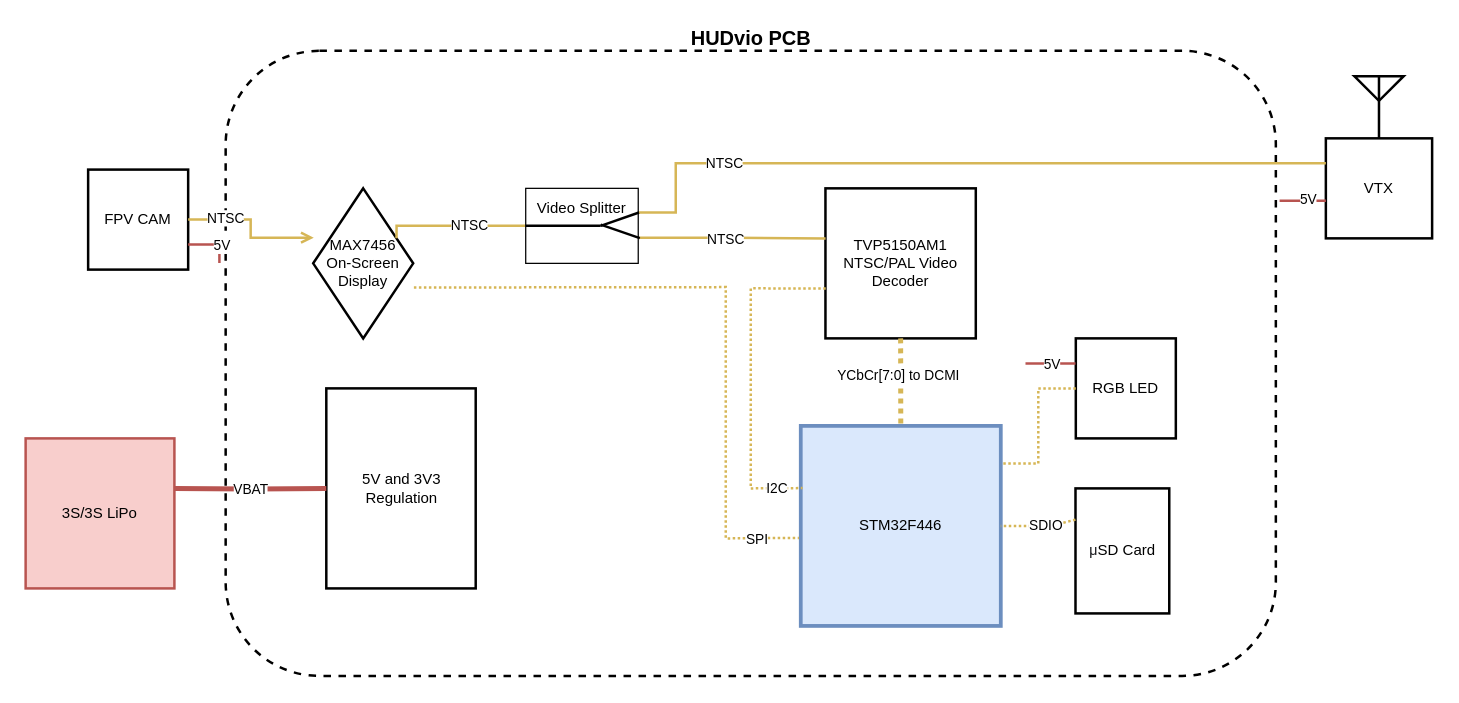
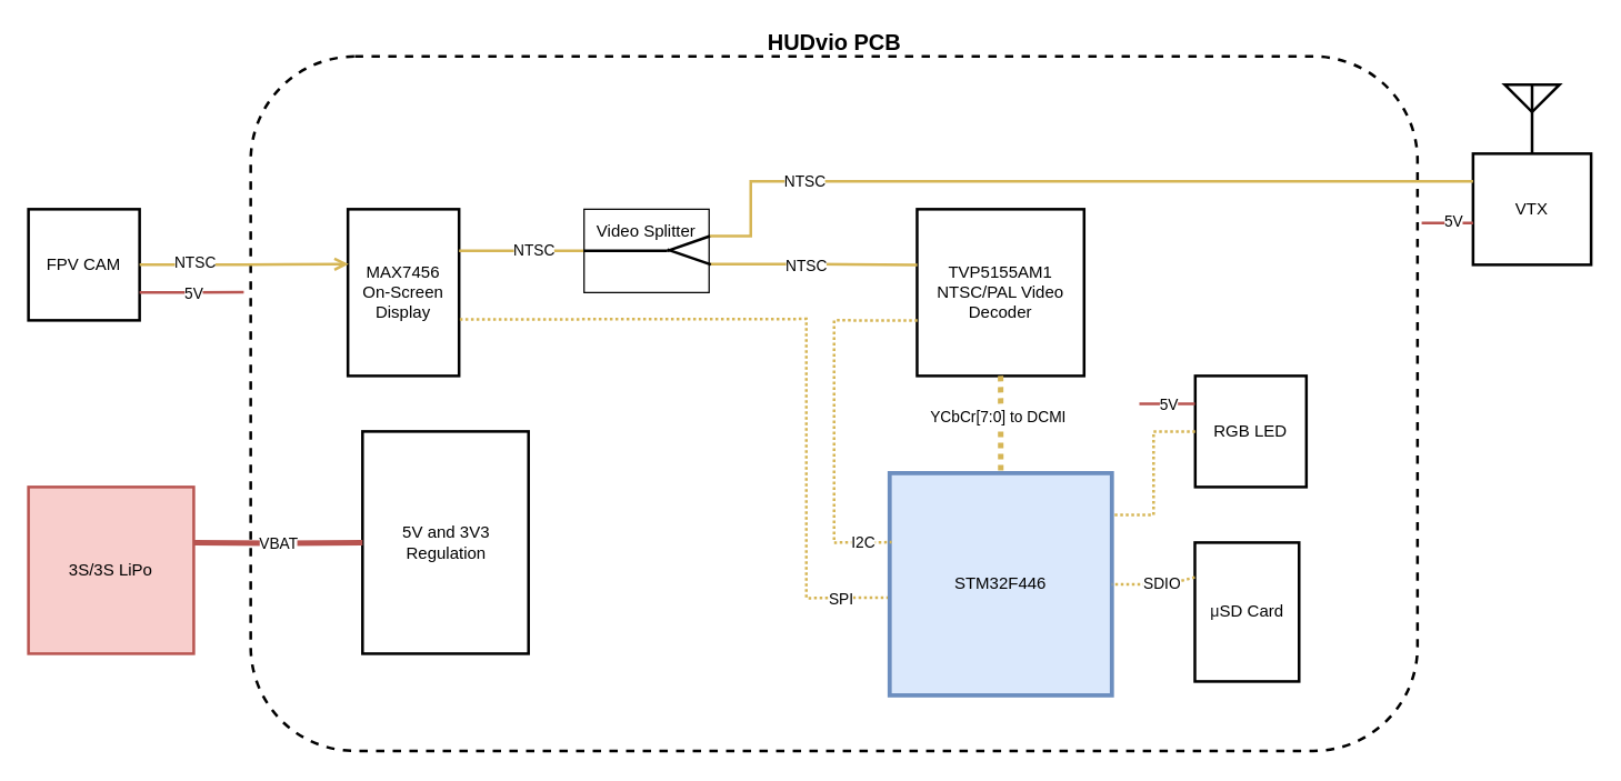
- <mxCell id="4" value="FPV CAM" style="rounded=0;whiteSpace=wrap;html=1;strokeWidth=2;" vertex="1" parent="1"><mxGeometry x="70" y="135" width="80" height="80" as="geometry" /></mxCell>
+ <mxCell id="4" value="FPV CAM" style="rounded=0;whiteSpace=wrap;html=1;strokeWidth=2;" vertex="1" parent="1"><mxGeometry x="20" y="150" width="80" height="80" as="geometry" /></mxCell>
- <mxCell id="5" value="MAX7456&lt;br&gt;On-Screen Display" style="rhombus;whiteSpace=wrap;html=1;strokeWidth=2;" vertex="1" parent="1"><mxGeometry x="250" y="150" width="80" height="120" as="geometry" /></mxCell>
+ <mxCell id="5" value="MAX7456&lt;br&gt;On-Screen Display" style="rounded=0;whiteSpace=wrap;html=1;strokeWidth=2;" vertex="1" parent="1"><mxGeometry x="250" y="150" width="80" height="120" as="geometry" /></mxCell>
- <mxCell id="7" value="TVP5150AM1&lt;br&gt;NTSC/PAL Video Decoder" style="rounded=0;whiteSpace=wrap;html=1;strokeWidth=2;" vertex="1" parent="1"><mxGeometry x="659.75" y="150" width="120.25" height="120" as="geometry" /></mxCell>
+ <mxCell id="7" value="TVP5155AM1&lt;br&gt;NTSC/PAL Video Decoder" style="rounded=0;whiteSpace=wrap;html=1;strokeWidth=2;" vertex="1" parent="1"><mxGeometry x="659.75" y="150" width="120.25" height="120" as="geometry" /></mxCell>
